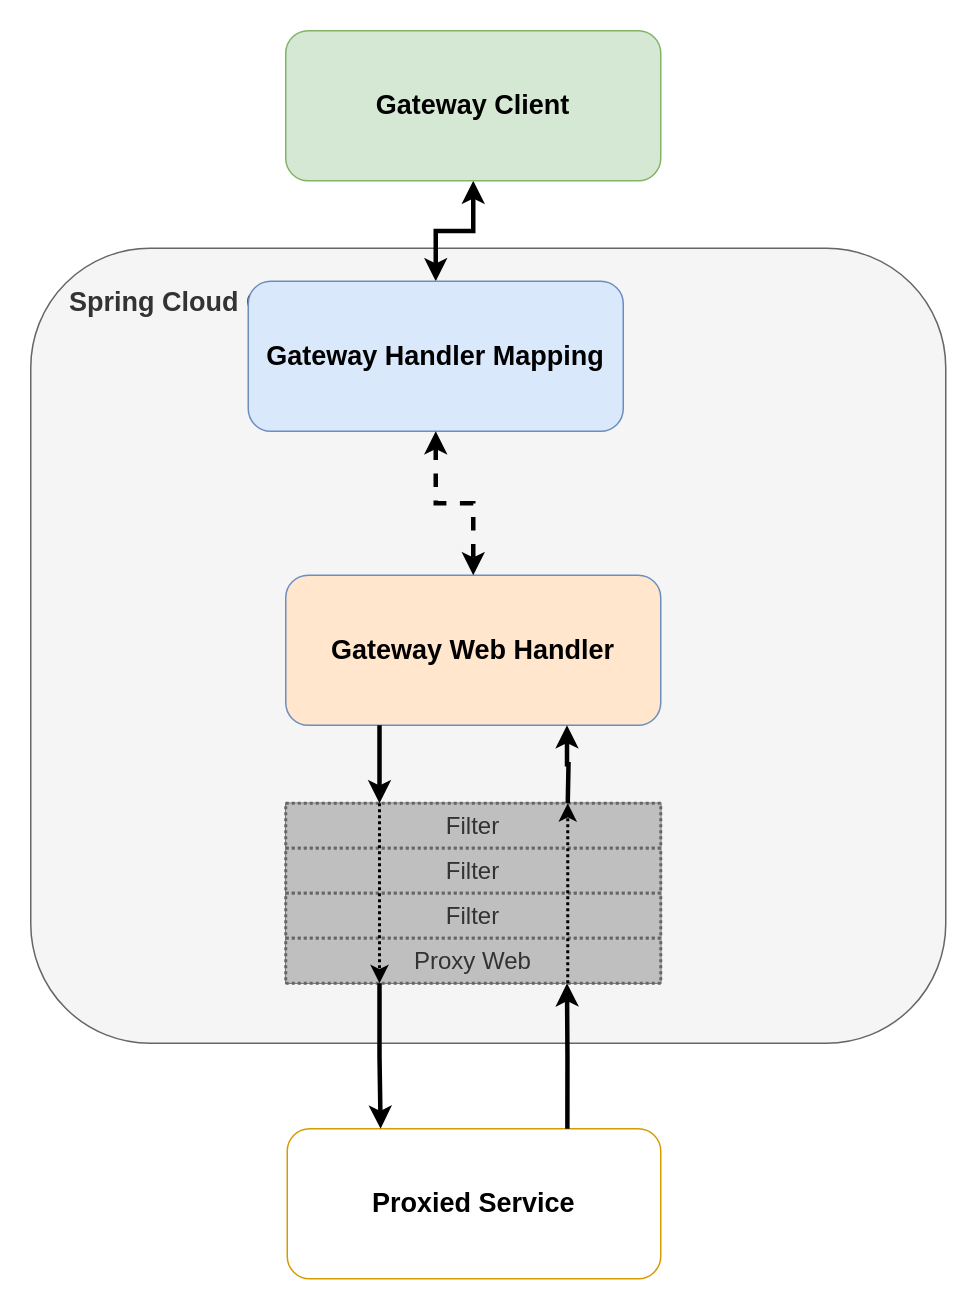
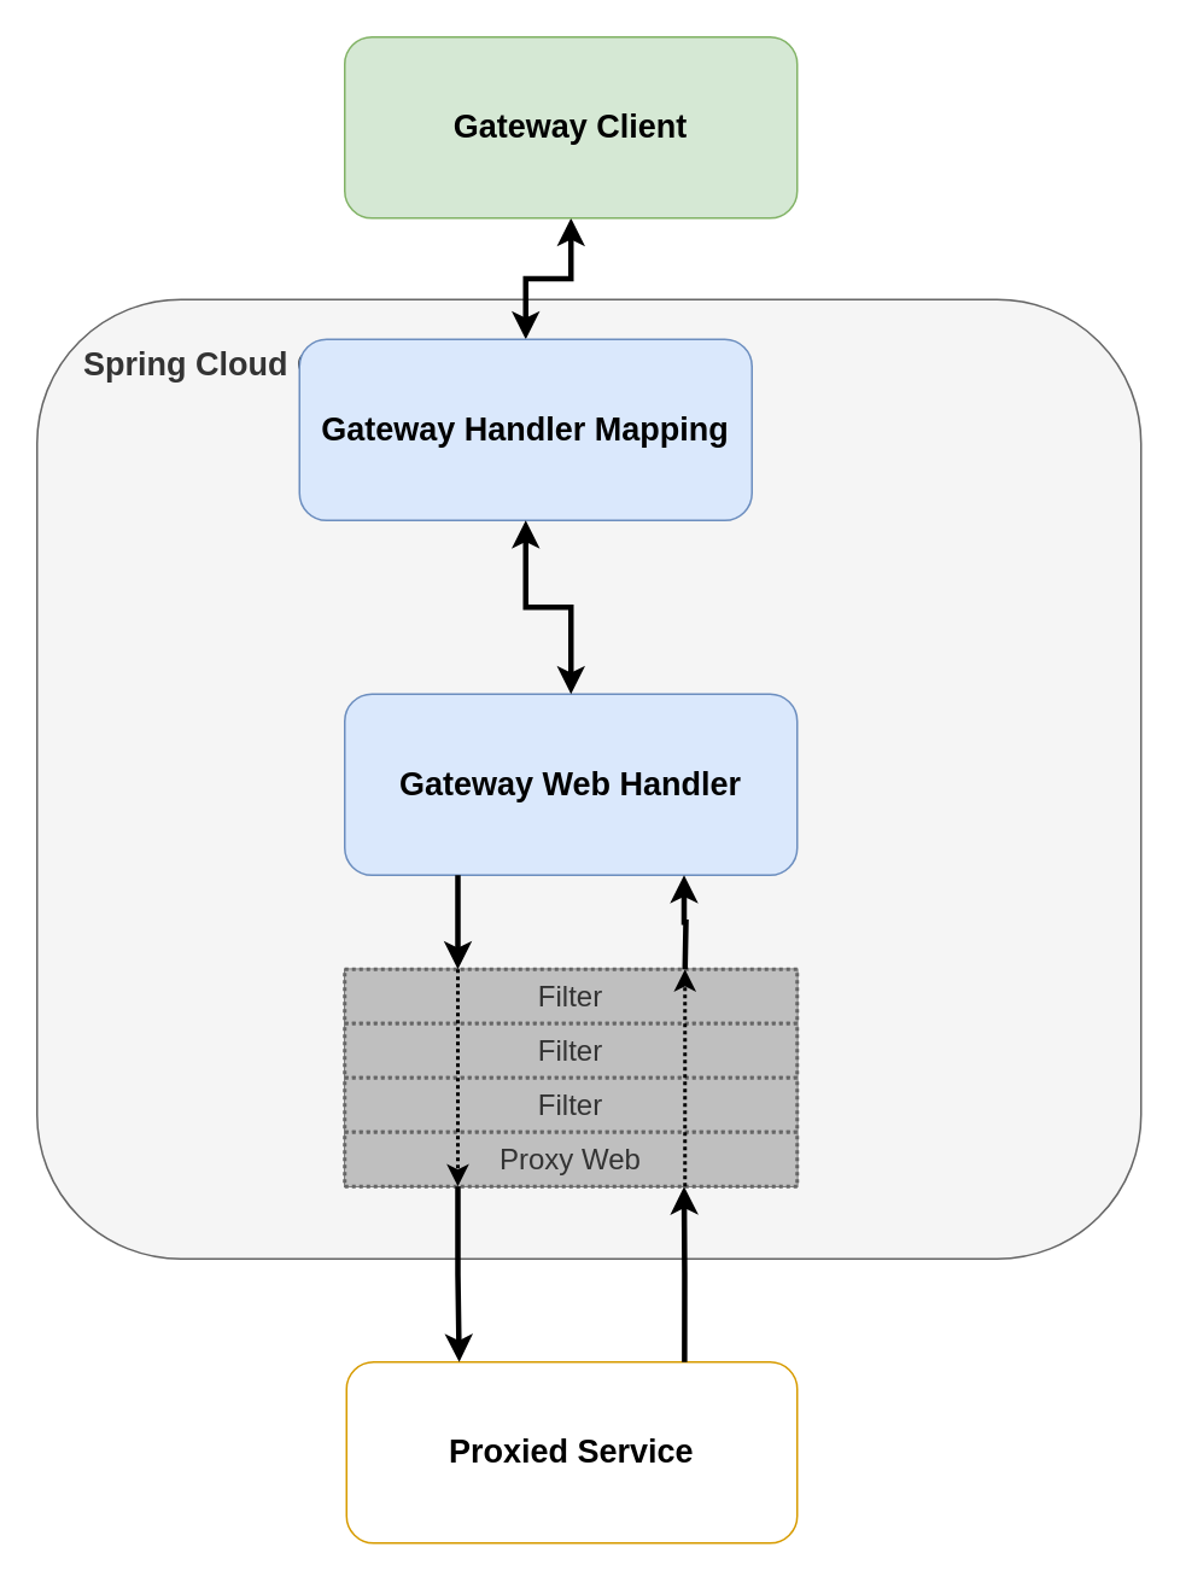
- <mxCell id="8" style="edgeStyle=orthogonalEdgeStyle;rounded=0;orthogonalLoop=1;jettySize=auto;html=1;entryX=0.5;entryY=0;entryDx=0;entryDy=0;strokeWidth=3;exitX=0.5;exitY=1;exitDx=0;exitDy=0;fillColor=#f8cecc;strokeColor=#000000;startArrow=classic;startFill=1;dashed=1;" edge="1" parent="1" source="6" target="4"><mxGeometry relative="1" as="geometry"><mxPoint x="330" y="115" as="sourcePoint" /><mxPoint x="330" y="255" as="targetPoint" /></mxGeometry></mxCell>
+ <mxCell id="8" style="edgeStyle=orthogonalEdgeStyle;rounded=0;orthogonalLoop=1;jettySize=auto;html=1;entryX=0.5;entryY=0;entryDx=0;entryDy=0;strokeWidth=3;exitX=0.5;exitY=1;exitDx=0;exitDy=0;fillColor=#f8cecc;strokeColor=#000000;startArrow=classic;startFill=1;" edge="1" parent="1" source="6" target="4"><mxGeometry relative="1" as="geometry"><mxPoint x="330" y="115" as="sourcePoint" /><mxPoint x="330" y="255" as="targetPoint" /></mxGeometry></mxCell>
- <mxCell id="4" value="&lt;font style=&quot;font-size: 18px;&quot;&gt;&lt;b&gt;Gateway Web Handler&lt;/b&gt;&lt;/font&gt;" style="rounded=1;whiteSpace=wrap;html=1;fillColor=#ffe6cc;strokeColor=#6c8ebf;" vertex="1" parent="1"><mxGeometry x="190" y="383" width="250" height="100" as="geometry" /></mxCell>
+ <mxCell id="4" value="&lt;font style=&quot;font-size: 18px;&quot;&gt;&lt;b&gt;Gateway Web Handler&lt;/b&gt;&lt;/font&gt;" style="rounded=1;whiteSpace=wrap;html=1;fillColor=#dae8fc;strokeColor=#6c8ebf;" vertex="1" parent="1"><mxGeometry x="190" y="383" width="250" height="100" as="geometry" /></mxCell>
